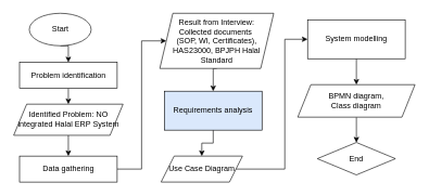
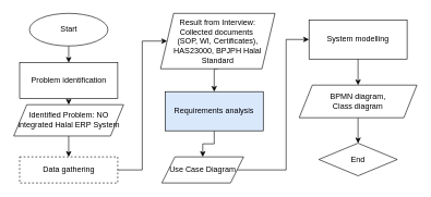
- <mxCell id="5" value="Start" style="ellipse;whiteSpace=wrap;html=1;" parent="1" vertex="1"><mxGeometry x="44.5" y="20" width="95" height="50" as="geometry" /></mxCell>
+ <mxCell id="5" value="Start" style="ellipse;whiteSpace=wrap;html=1;" parent="1" vertex="1"><mxGeometry x="44.5" y="20" width="120" height="50" as="geometry" /></mxCell>
- <mxCell id="3" value="Problem identification" style="rounded=0;whiteSpace=wrap;html=1;" parent="1" vertex="1"><mxGeometry x="29.5" y="95.5" width="150" height="40" as="geometry" /></mxCell>
+ <mxCell id="3" value="Problem identification" style="rounded=0;whiteSpace=wrap;html=1;" parent="1" vertex="1"><mxGeometry x="29.5" y="95.5" width="150" height="55" as="geometry" /></mxCell>
- <mxCell id="18" value="Data gathering" style="rounded=0;whiteSpace=wrap;html=1;" parent="1" vertex="1"><mxGeometry x="29.5" y="240" width="150" height="40" as="geometry" /></mxCell>
+ <mxCell id="18" value="Data gathering" style="rounded=0;whiteSpace=wrap;html=1;dashed=1;" parent="1" vertex="1"><mxGeometry x="29.5" y="240" width="150" height="40" as="geometry" /></mxCell>
